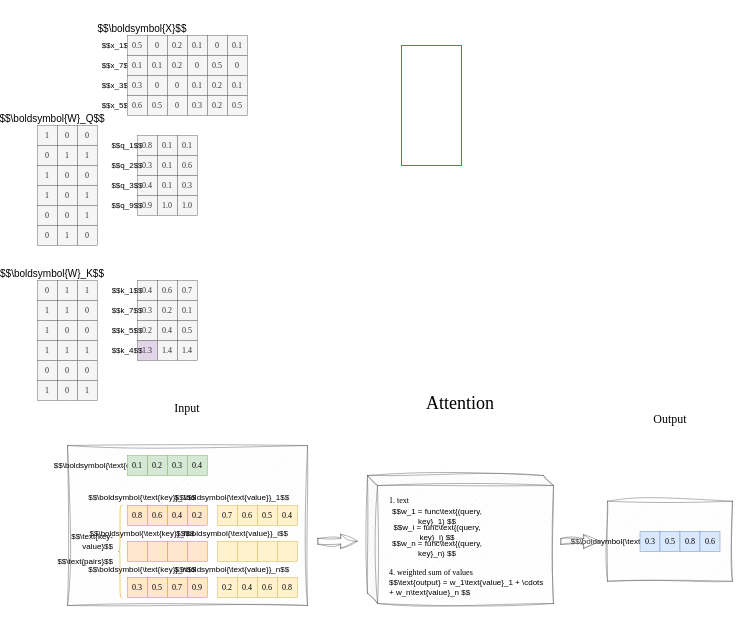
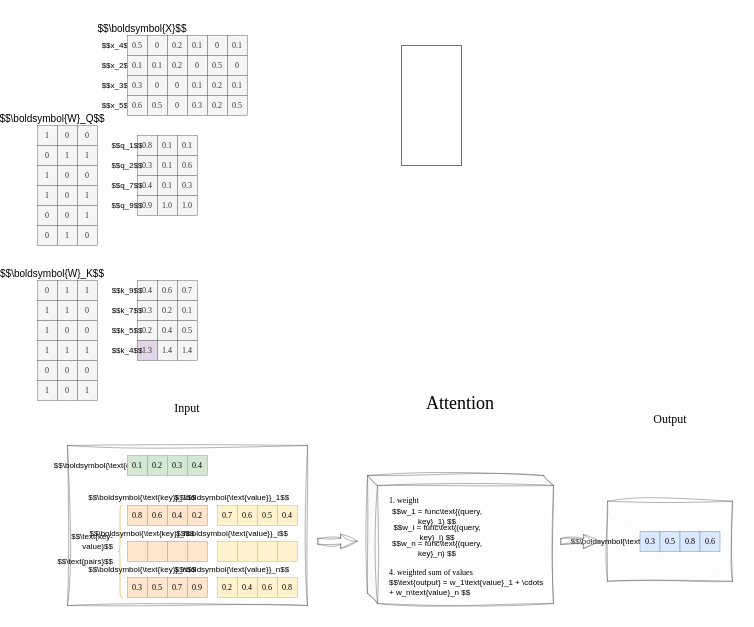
- <mxCell id="77" value="$$x_1$$" style="text;html=1;align=center;verticalAlign=middle;whiteSpace=wrap;rounded=0;fontSize=8;container=0;" vertex="1" parent="1"><mxGeometry x="90" y="35" width="20" height="20" as="geometry" /></mxCell>
+ <mxCell id="77" value="$$x_4$$" style="text;html=1;align=center;verticalAlign=middle;whiteSpace=wrap;rounded=0;fontSize=8;container=0;" vertex="1" parent="1"><mxGeometry x="90" y="35" width="20" height="20" as="geometry" /></mxCell>
- <mxCell id="78" value="$$x_7$$" style="text;html=1;align=center;verticalAlign=middle;whiteSpace=wrap;rounded=0;fontSize=8;container=0;" vertex="1" parent="1"><mxGeometry x="90" y="55" width="20" height="20" as="geometry" /></mxCell>
+ <mxCell id="78" value="$$x_2$$" style="text;html=1;align=center;verticalAlign=middle;whiteSpace=wrap;rounded=0;fontSize=8;container=0;" vertex="1" parent="1"><mxGeometry x="90" y="55" width="20" height="20" as="geometry" /></mxCell>
- <mxCell id="39" value="$$q_3$$" style="text;html=1;align=center;verticalAlign=middle;whiteSpace=wrap;rounded=0;fontSize=8;" vertex="1" parent="1"><mxGeometry x="100" y="175" width="20" height="20" as="geometry" /></mxCell>
+ <mxCell id="39" value="$$q_7$$" style="text;html=1;align=center;verticalAlign=middle;whiteSpace=wrap;rounded=0;fontSize=8;" vertex="1" parent="1"><mxGeometry x="100" y="175" width="20" height="20" as="geometry" /></mxCell>
- <mxCell id="73" value="$$k_1$$" style="text;html=1;align=center;verticalAlign=middle;whiteSpace=wrap;rounded=0;fontSize=8;" vertex="1" parent="1"><mxGeometry x="100" y="280" width="20" height="20" as="geometry" /></mxCell>
+ <mxCell id="73" value="$$k_9$$" style="text;html=1;align=center;verticalAlign=middle;whiteSpace=wrap;rounded=0;fontSize=8;" vertex="1" parent="1"><mxGeometry x="100" y="280" width="20" height="20" as="geometry" /></mxCell>
- <mxCell id="146" value="1. text" style="text;html=1;align=left;verticalAlign=middle;whiteSpace=wrap;rounded=0;fontFamily=Comic Sans MS;fontSize=8;" vertex="1" parent="1"><mxGeometry x="370" y="492.5" width="60" height="15" as="geometry" /></mxCell>
+ <mxCell id="146" value="1. weight" style="text;html=1;align=left;verticalAlign=middle;whiteSpace=wrap;rounded=0;fontFamily=Comic Sans MS;fontSize=8;" vertex="1" parent="1"><mxGeometry x="370" y="492.5" width="60" height="15" as="geometry" /></mxCell>
